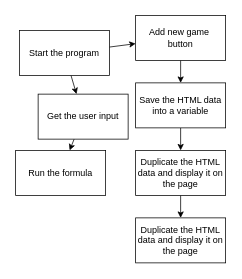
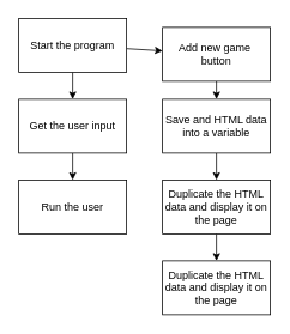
- <mxCell id="9" value="Add new game&amp;nbsp;&lt;div&gt;&lt;span style=&quot;background-color: transparent;&quot;&gt;button&lt;/span&gt;&lt;/div&gt;" style="rounded=0;whiteSpace=wrap;html=1;" vertex="1" parent="1"><mxGeometry x="180" y="20" width="120" height="60" as="geometry" /></mxCell>
+ <mxCell id="9" value="Add new game&amp;nbsp;&lt;div&gt;&lt;span style=&quot;background-color: transparent;&quot;&gt;button&lt;/span&gt;&lt;/div&gt;" style="rounded=0;whiteSpace=wrap;html=1;" vertex="1" parent="1"><mxGeometry x="180" y="30" width="120" height="60" as="geometry" /></mxCell>
- <mxCell id="4" value="Start the program" style="rounded=0;whiteSpace=wrap;html=1;" vertex="1" parent="1"><mxGeometry x="25" y="40" width="120" height="60" as="geometry" /></mxCell>
+ <mxCell id="4" value="Start the program" style="rounded=0;whiteSpace=wrap;html=1;" vertex="1" parent="1"><mxGeometry x="20" y="20" width="120" height="60" as="geometry" /></mxCell>
- <mxCell id="11" value="Save the HTML data into a variable" style="rounded=0;whiteSpace=wrap;html=1;" vertex="1" parent="1"><mxGeometry x="180" y="110" width="120" height="60" as="geometry" /></mxCell>
+ <mxCell id="11" value="Save and HTML data into a variable" style="rounded=0;whiteSpace=wrap;html=1;" vertex="1" parent="1"><mxGeometry x="180" y="110" width="120" height="60" as="geometry" /></mxCell>
- <mxCell id="7" value="Get the user input" style="rounded=0;whiteSpace=wrap;html=1;" vertex="1" parent="1"><mxGeometry x="50" y="125" width="120" height="60" as="geometry" /></mxCell>
+ <mxCell id="7" value="Get the user input" style="rounded=0;whiteSpace=wrap;html=1;" vertex="1" parent="1"><mxGeometry x="20" y="110" width="120" height="60" as="geometry" /></mxCell>
- <mxCell id="5" value="Run the formula" style="rounded=0;whiteSpace=wrap;html=1;" vertex="1" parent="1"><mxGeometry x="20" y="200" width="120" height="60" as="geometry" /></mxCell>
+ <mxCell id="5" value="Run the user" style="rounded=0;whiteSpace=wrap;html=1;" vertex="1" parent="1"><mxGeometry x="20" y="200" width="120" height="60" as="geometry" /></mxCell>
